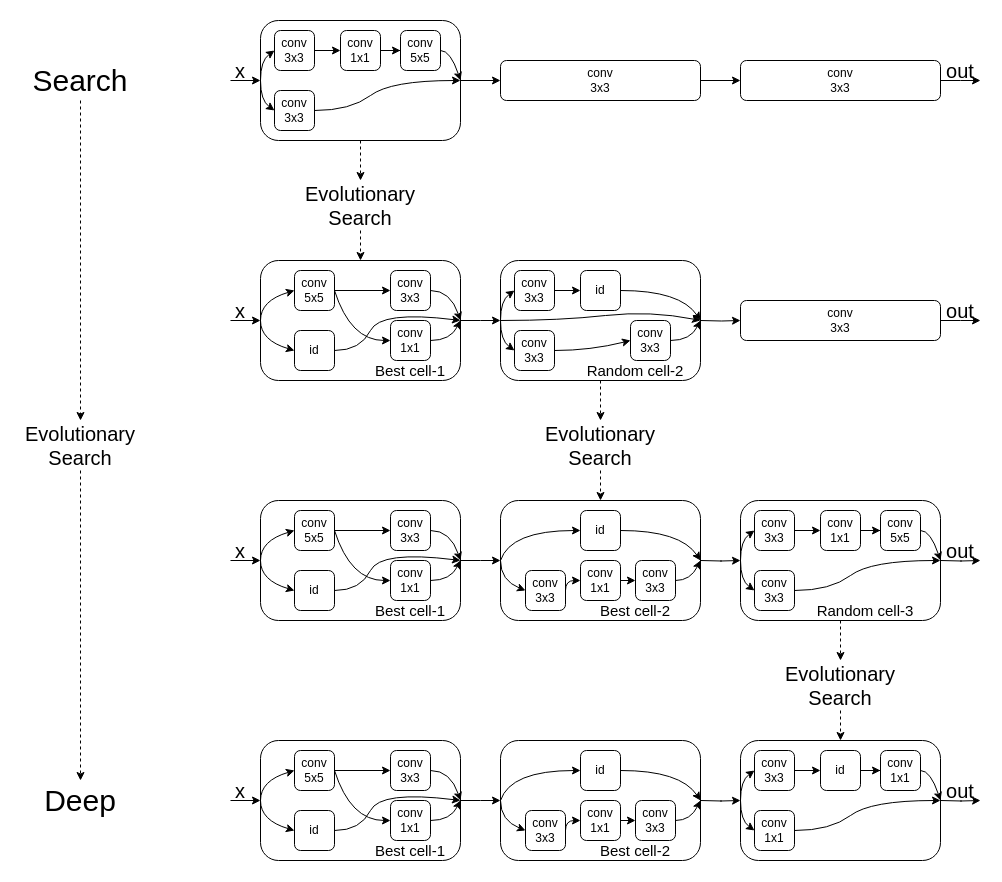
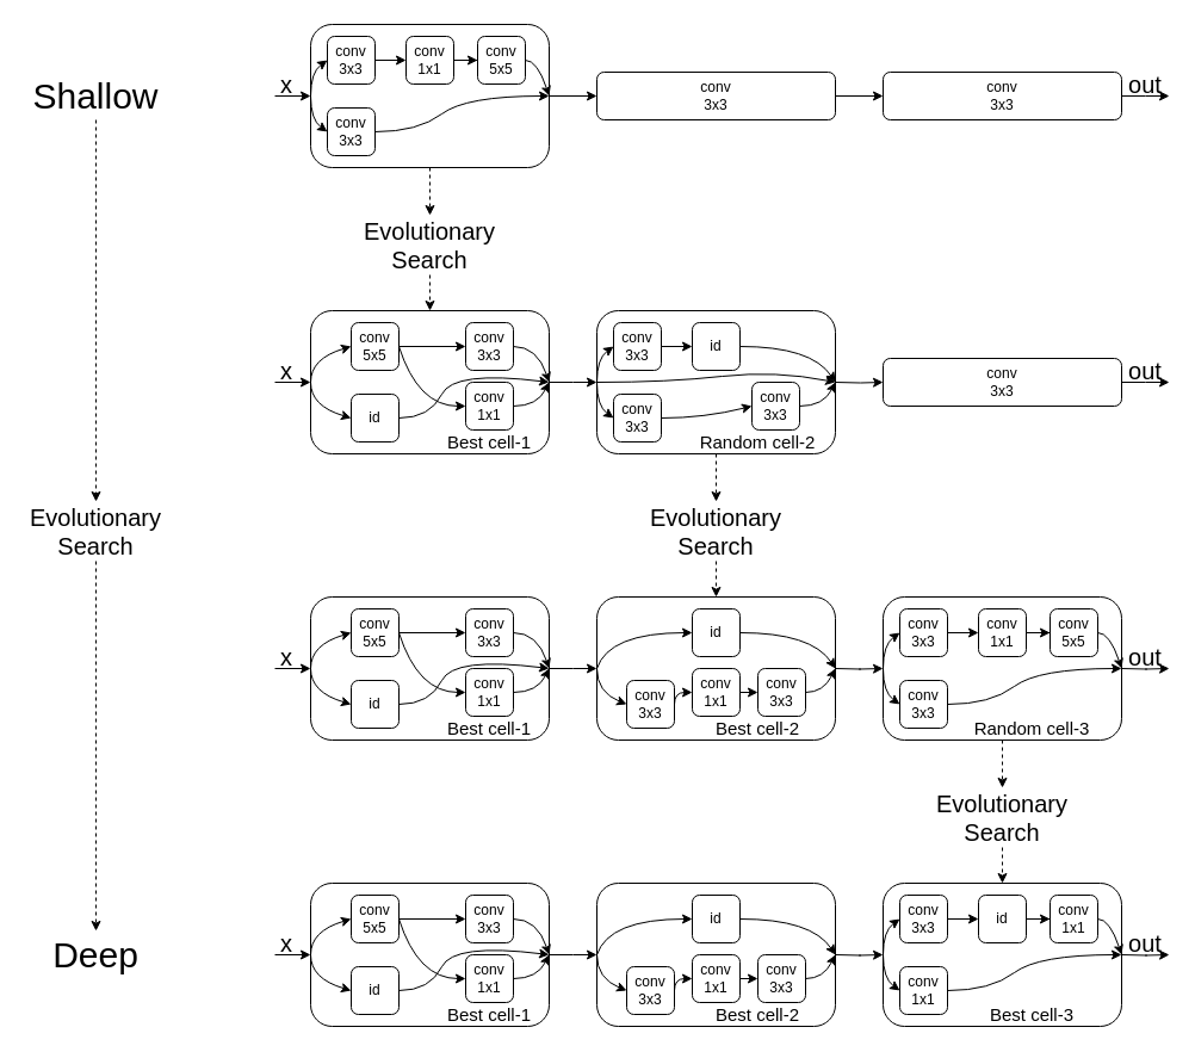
- <mxCell id="2" value="&lt;font style=&quot;font-size: 30px&quot;&gt;Search&lt;/font&gt;" style="text;html=1;strokeColor=none;fillColor=none;align=center;verticalAlign=middle;whiteSpace=wrap;rounded=0;" vertex="1" parent="1"><mxGeometry x="20" y="60" width="120" height="40" as="geometry" /></mxCell>
+ <mxCell id="2" value="&lt;font style=&quot;font-size: 30px&quot;&gt;Shallow&lt;/font&gt;" style="text;html=1;strokeColor=none;fillColor=none;align=center;verticalAlign=middle;whiteSpace=wrap;rounded=0;" vertex="1" parent="1"><mxGeometry x="20" y="60" width="120" height="40" as="geometry" /></mxCell>
+ <mxCell id="150" value="&lt;font style=&quot;font-size: 15px&quot;&gt;Best cell-3&lt;/font&gt;" style="text;html=1;strokeColor=none;fillColor=none;align=center;verticalAlign=middle;whiteSpace=wrap;rounded=0;" vertex="1" parent="1"><mxGeometry x="810" y="840" width="110" height="20" as="geometry" /></mxCell>
